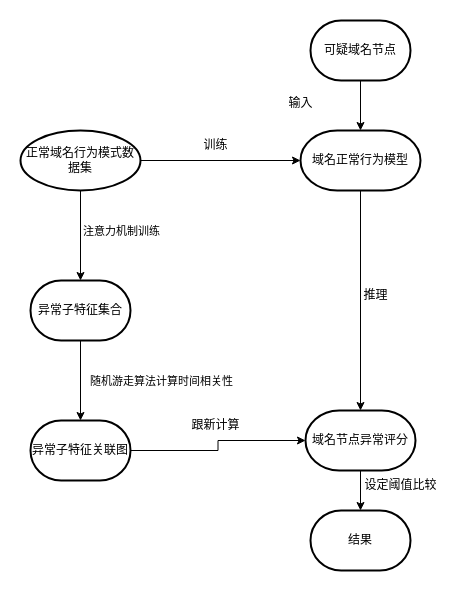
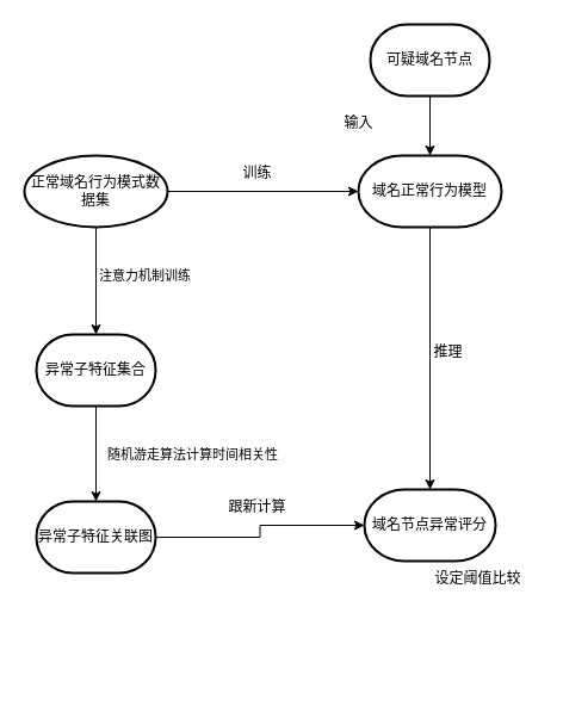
- <mxCell id="10" value="" style="edgeStyle=orthogonalEdgeStyle;rounded=0;orthogonalLoop=1;jettySize=auto;html=1;" edge="1" parent="1" source="11" target="21"><mxGeometry relative="1" as="geometry" /></mxCell>
- <mxCell id="21" value="结果" style="strokeWidth=2;html=1;shape=mxgraph.flowchart.terminator;whiteSpace=wrap;" vertex="1" parent="1"><mxGeometry x="310" y="510" width="100" height="60" as="geometry" /></mxCell>
